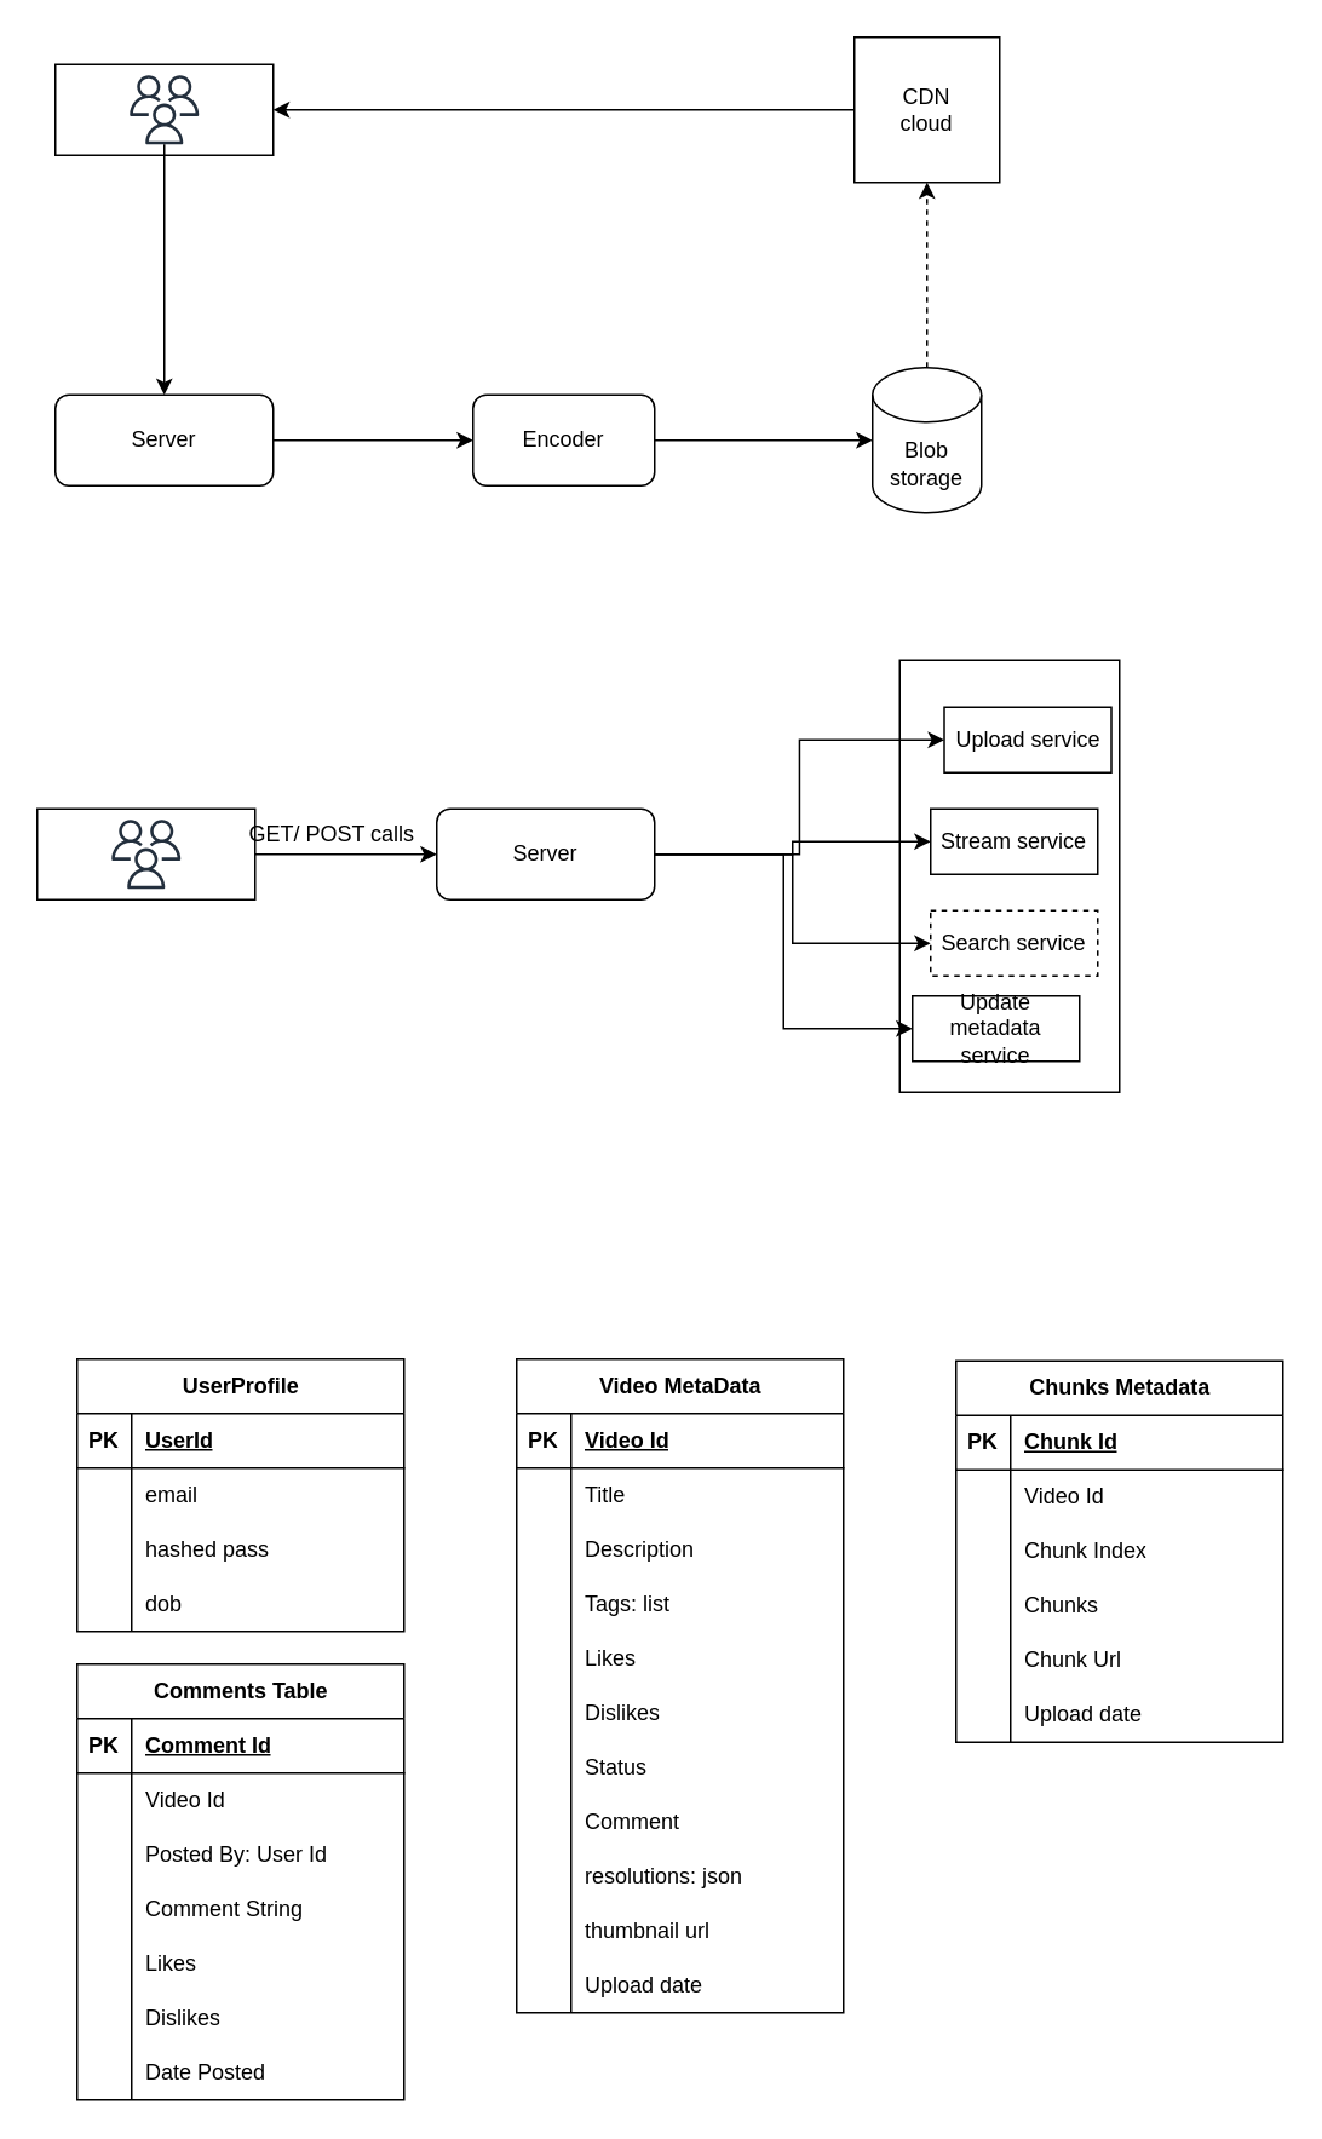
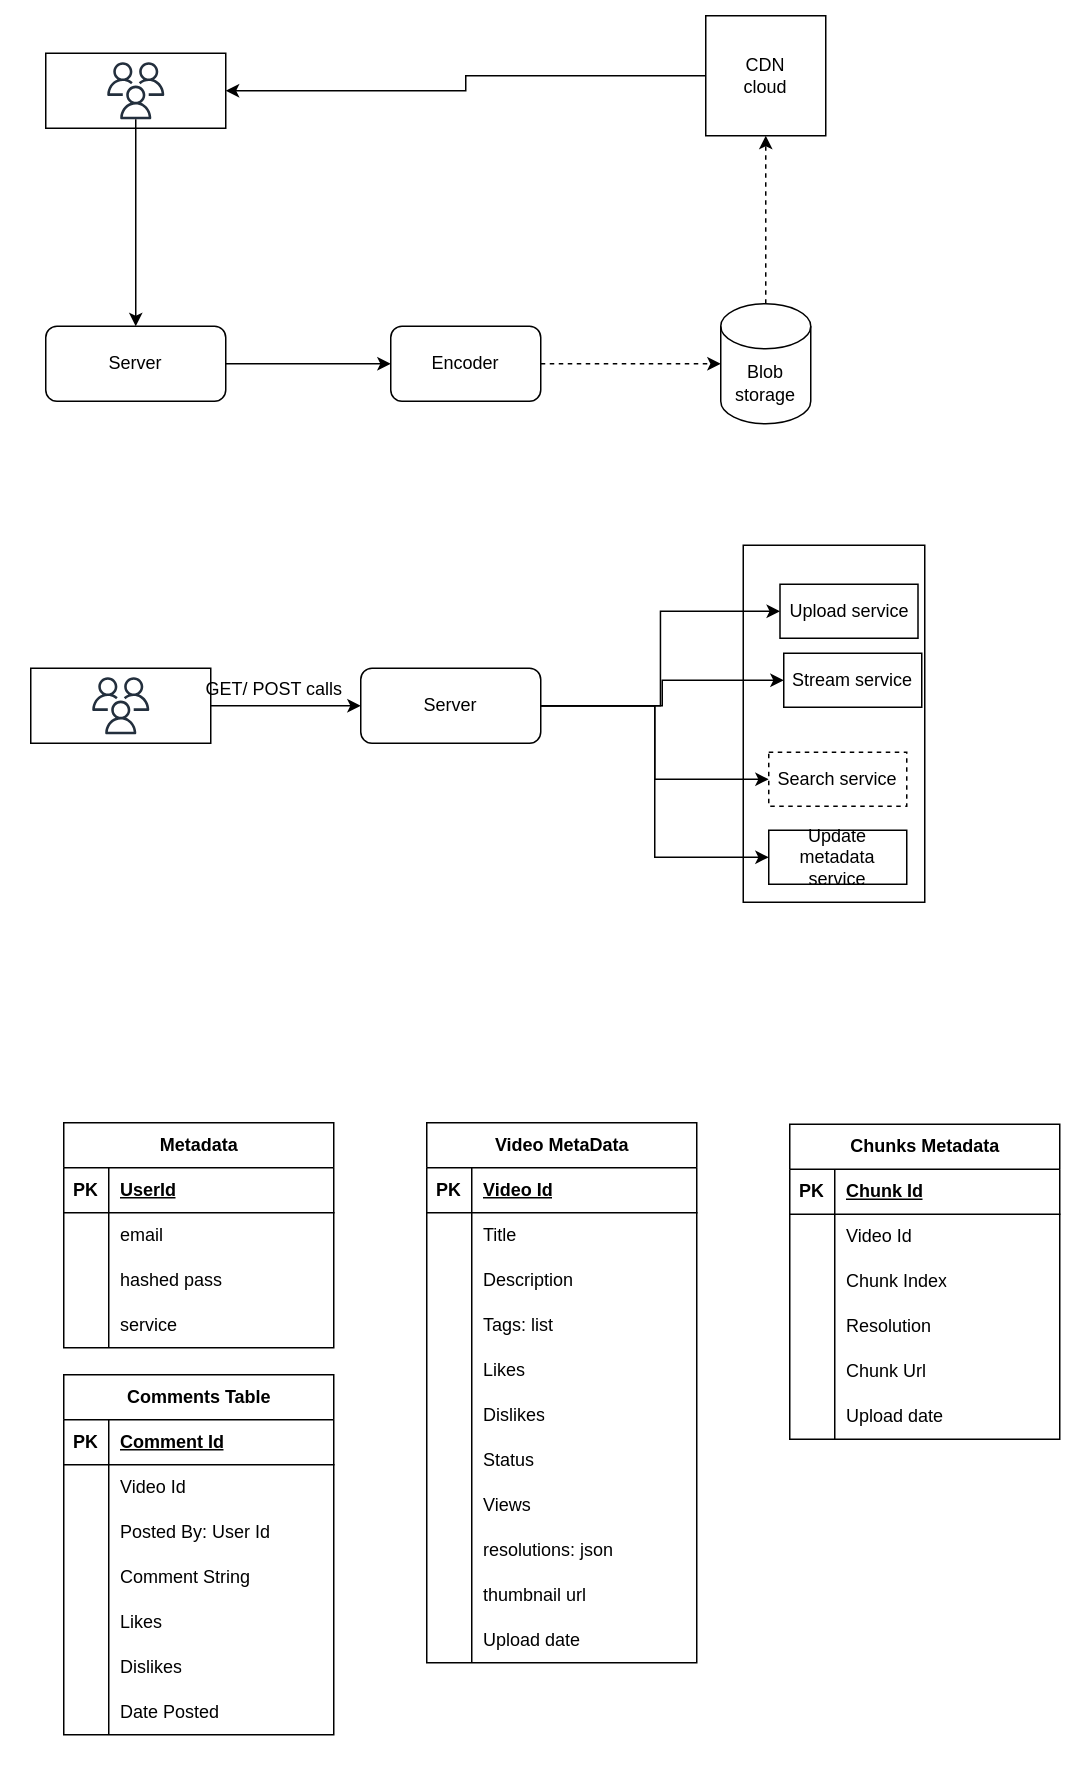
- <mxCell id="14" value="CDN&lt;div&gt;cloud&lt;/div&gt;" style="whiteSpace=wrap;html=1;aspect=fixed;" vertex="1" parent="1"><mxGeometry x="470" y="20" width="80" height="80" as="geometry" /></mxCell>
+ <mxCell id="14" value="CDN&lt;div&gt;cloud&lt;/div&gt;" style="whiteSpace=wrap;html=1;aspect=fixed;" vertex="1" parent="1"><mxGeometry x="470" y="10" width="80" height="80" as="geometry" /></mxCell>
- <mxCell id="12" style="edgeStyle=orthogonalEdgeStyle;rounded=0;orthogonalLoop=1;jettySize=auto;html=1;entryX=0;entryY=0.5;entryDx=0;entryDy=0;entryPerimeter=0;" edge="1" parent="1" source="9" target="11"><mxGeometry relative="1" as="geometry" /></mxCell>
+ <mxCell id="12" style="edgeStyle=orthogonalEdgeStyle;rounded=0;orthogonalLoop=1;jettySize=auto;html=1;entryX=0;entryY=0.5;entryDx=0;entryDy=0;entryPerimeter=0;dashed=1;" edge="1" parent="1" source="9" target="11"><mxGeometry relative="1" as="geometry" /></mxCell>
- <mxCell id="24" value="Stream service" style="rounded=0;whiteSpace=wrap;html=1;" vertex="1" parent="1"><mxGeometry x="512" y="445" width="92" height="36" as="geometry" /></mxCell>
+ <mxCell id="24" value="Stream service" style="rounded=0;whiteSpace=wrap;html=1;" vertex="1" parent="1"><mxGeometry x="522" y="435" width="92" height="36" as="geometry" /></mxCell>
- <mxCell id="26" value="Update metadata service" style="rounded=0;whiteSpace=wrap;html=1;" vertex="1" parent="1"><mxGeometry x="502" y="548" width="92" height="36" as="geometry" /></mxCell>
+ <mxCell id="26" value="Update metadata service" style="rounded=0;whiteSpace=wrap;html=1;" vertex="1" parent="1"><mxGeometry x="512" y="553" width="92" height="36" as="geometry" /></mxCell>
- <mxCell id="29" value="UserProfile" style="shape=table;startSize=30;container=1;collapsible=1;childLayout=tableLayout;fixedRows=1;rowLines=0;fontStyle=1;align=center;resizeLast=1;html=1;" vertex="1" parent="1"><mxGeometry x="42" y="748" width="180" height="150" as="geometry" /></mxCell>
+ <mxCell id="29" value="Metadata" style="shape=table;startSize=30;container=1;collapsible=1;childLayout=tableLayout;fixedRows=1;rowLines=0;fontStyle=1;align=center;resizeLast=1;html=1;" vertex="1" parent="1"><mxGeometry x="42" y="748" width="180" height="150" as="geometry" /></mxCell>
- <mxCell id="41" value="dob" style="shape=partialRectangle;connectable=0;fillColor=none;top=0;left=0;bottom=0;right=0;align=left;spacingLeft=6;overflow=hidden;whiteSpace=wrap;html=1;" vertex="1" parent="39"><mxGeometry x="30" width="150" height="30" as="geometry"><mxRectangle width="150" height="30" as="alternateBounds" /></mxGeometry></mxCell>
+ <mxCell id="41" value="service" style="shape=partialRectangle;connectable=0;fillColor=none;top=0;left=0;bottom=0;right=0;align=left;spacingLeft=6;overflow=hidden;whiteSpace=wrap;html=1;" vertex="1" parent="39"><mxGeometry x="30" width="150" height="30" as="geometry"><mxRectangle width="150" height="30" as="alternateBounds" /></mxGeometry></mxCell>
- <mxCell id="88" value="Chunks" style="shape=partialRectangle;connectable=0;fillColor=none;top=0;left=0;bottom=0;right=0;align=left;spacingLeft=6;overflow=hidden;whiteSpace=wrap;html=1;" vertex="1" parent="86"><mxGeometry x="30" width="150" height="30" as="geometry"><mxRectangle width="150" height="30" as="alternateBounds" /></mxGeometry></mxCell>
+ <mxCell id="88" value="Resolution" style="shape=partialRectangle;connectable=0;fillColor=none;top=0;left=0;bottom=0;right=0;align=left;spacingLeft=6;overflow=hidden;whiteSpace=wrap;html=1;" vertex="1" parent="86"><mxGeometry x="30" width="150" height="30" as="geometry"><mxRectangle width="150" height="30" as="alternateBounds" /></mxGeometry></mxCell>
- <mxCell id="66" value="Comment" style="shape=partialRectangle;connectable=0;fillColor=none;top=0;left=0;bottom=0;right=0;align=left;spacingLeft=6;overflow=hidden;whiteSpace=wrap;html=1;" vertex="1" parent="64"><mxGeometry x="30" width="150" height="30" as="geometry"><mxRectangle width="150" height="30" as="alternateBounds" /></mxGeometry></mxCell>
+ <mxCell id="66" value="Views" style="shape=partialRectangle;connectable=0;fillColor=none;top=0;left=0;bottom=0;right=0;align=left;spacingLeft=6;overflow=hidden;whiteSpace=wrap;html=1;" vertex="1" parent="64"><mxGeometry x="30" width="150" height="30" as="geometry"><mxRectangle width="150" height="30" as="alternateBounds" /></mxGeometry></mxCell>
